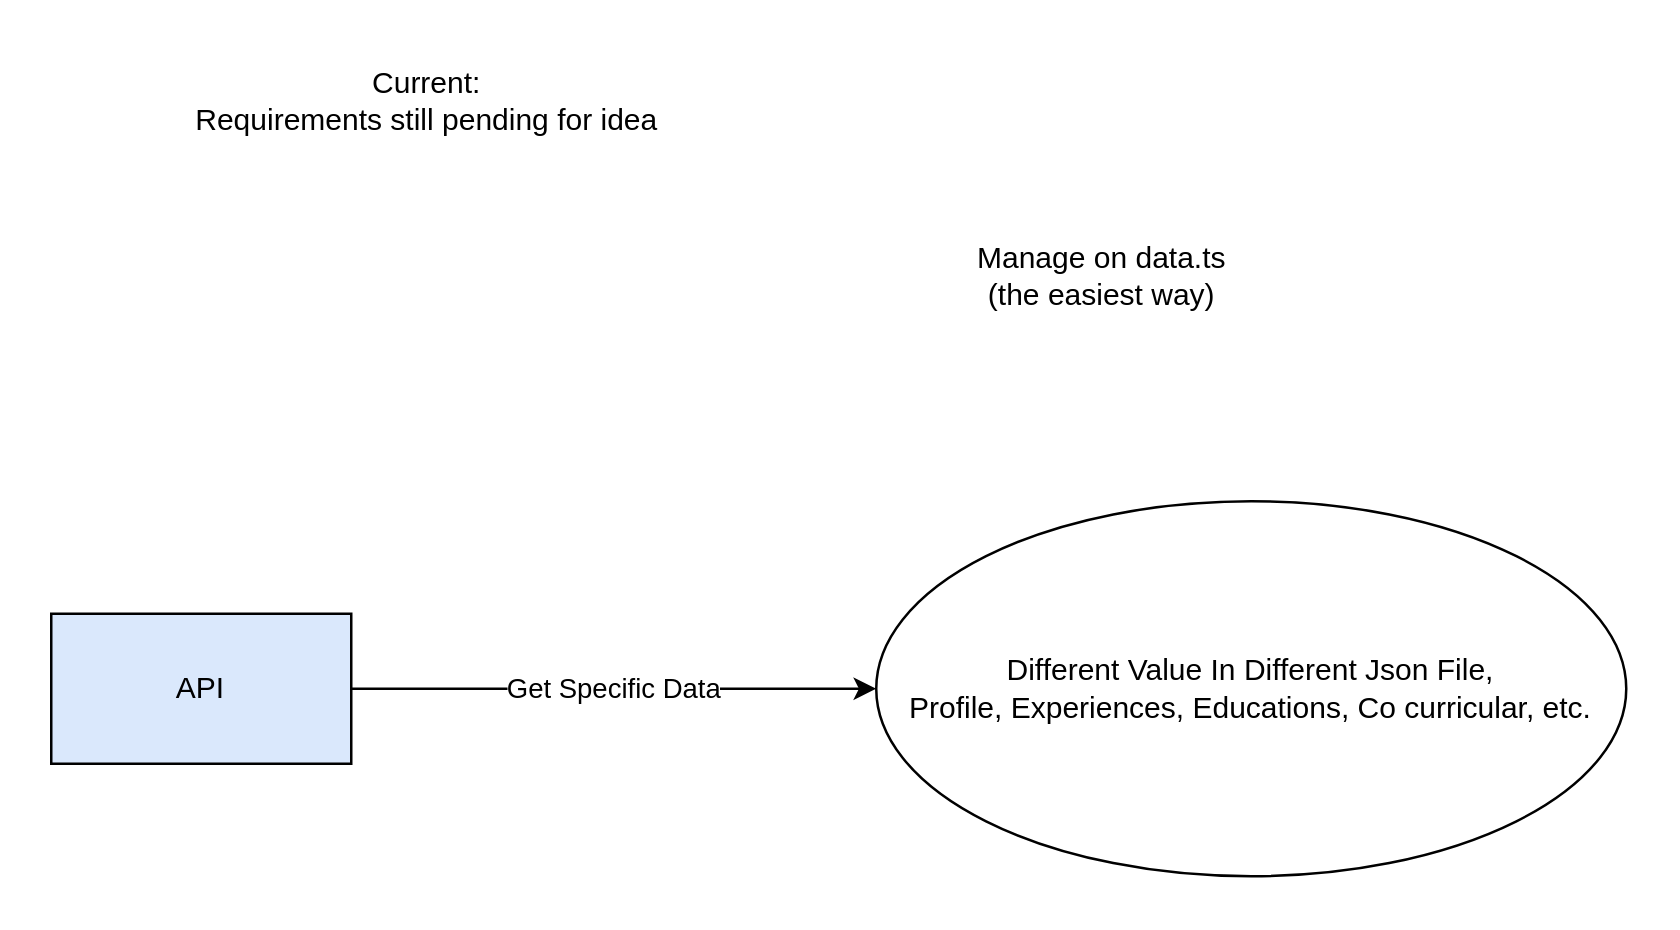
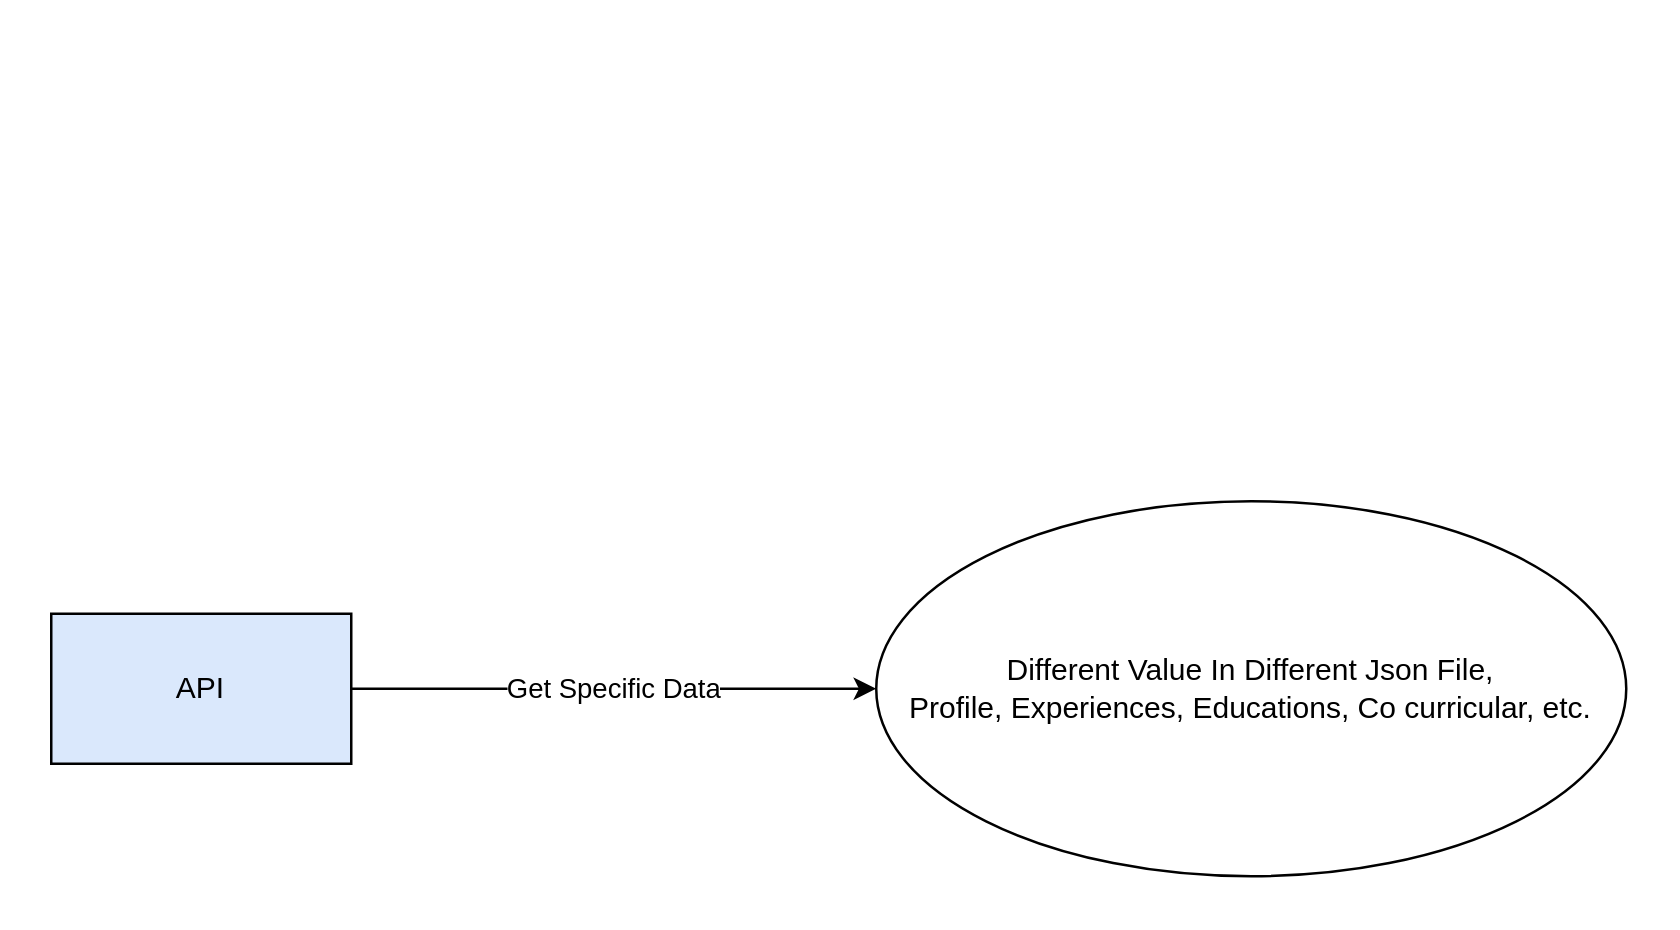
- <mxCell id="5" value="Current:&lt;br&gt;Requirements still pending for idea" style="text;html=1;align=center;verticalAlign=middle;resizable=0;points=[];autosize=1;strokeColor=none;fillColor=none;" vertex="1" parent="1"><mxGeometry x="65" y="20" width="210" height="40" as="geometry" /></mxCell>
- <mxCell id="6" value="Manage on data.ts&lt;br&gt;(the easiest way)" style="text;html=1;align=center;verticalAlign=middle;resizable=0;points=[];autosize=1;strokeColor=none;fillColor=none;" vertex="1" parent="1"><mxGeometry x="380" y="90" width="120" height="40" as="geometry" /></mxCell>
